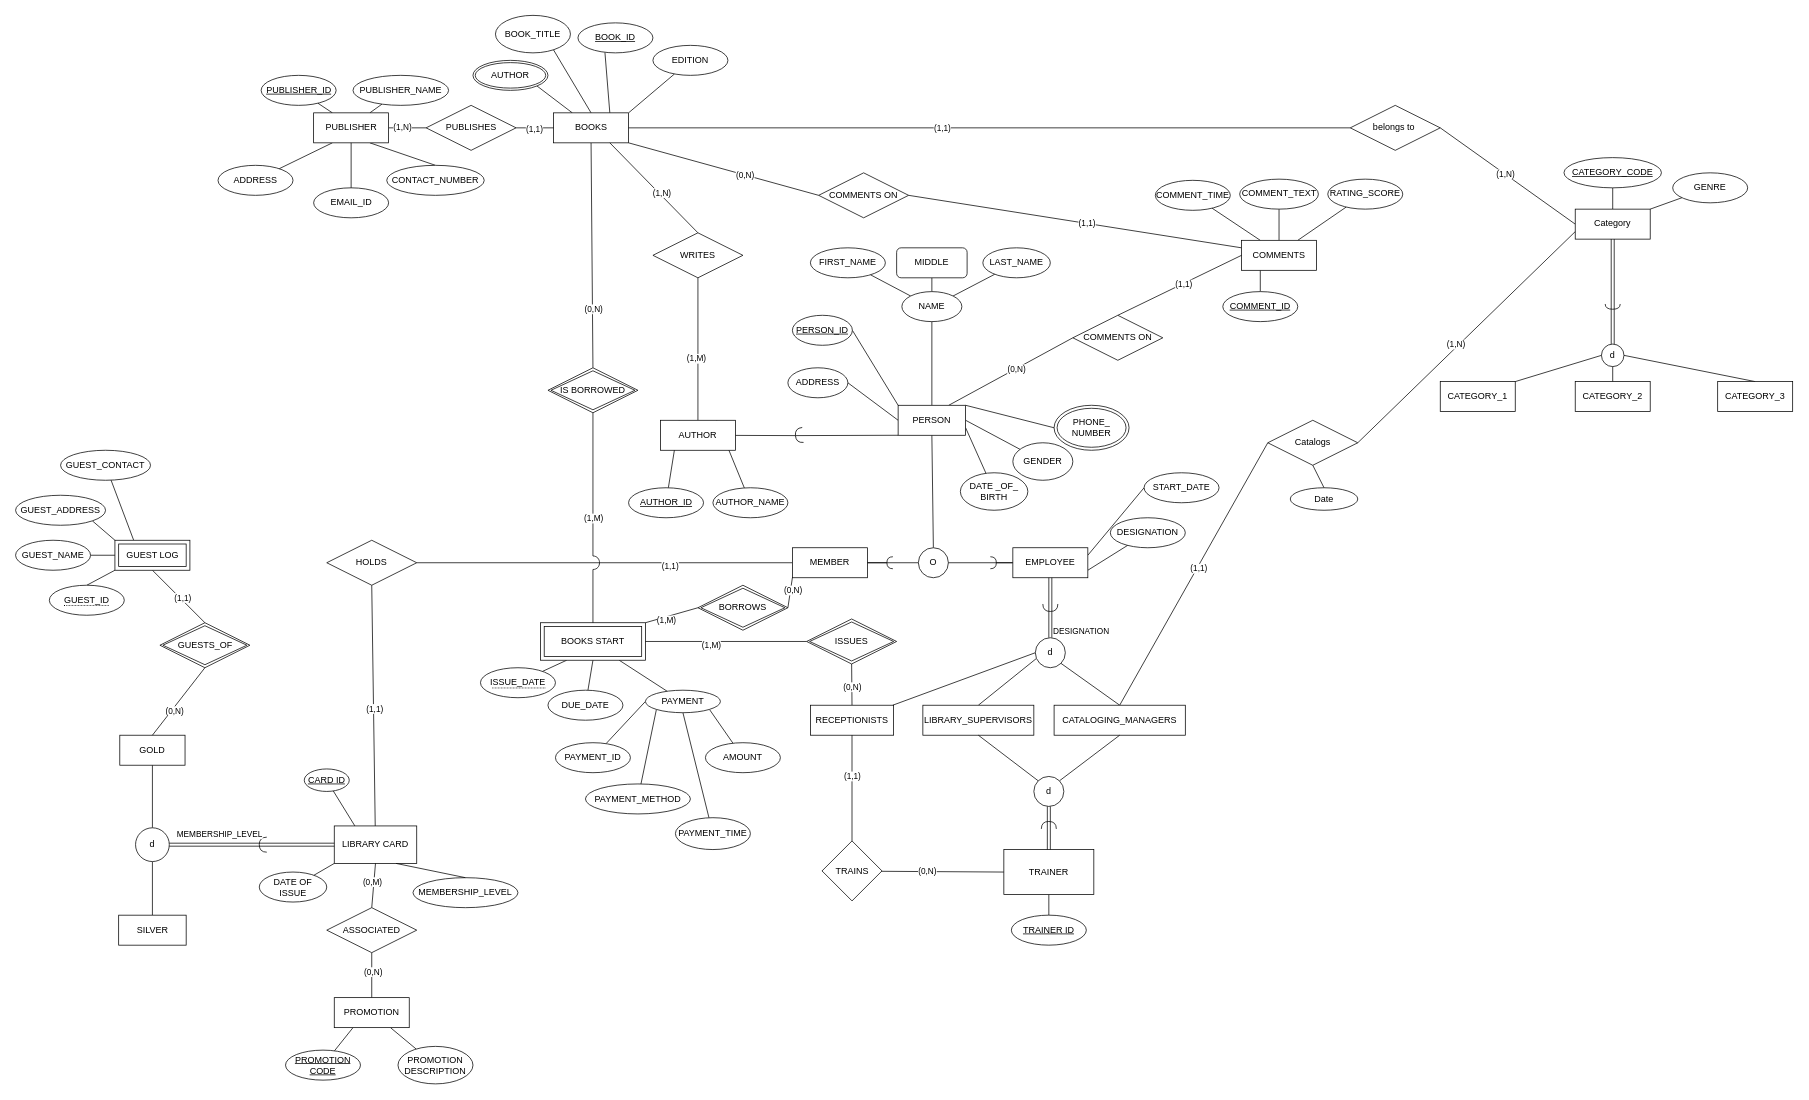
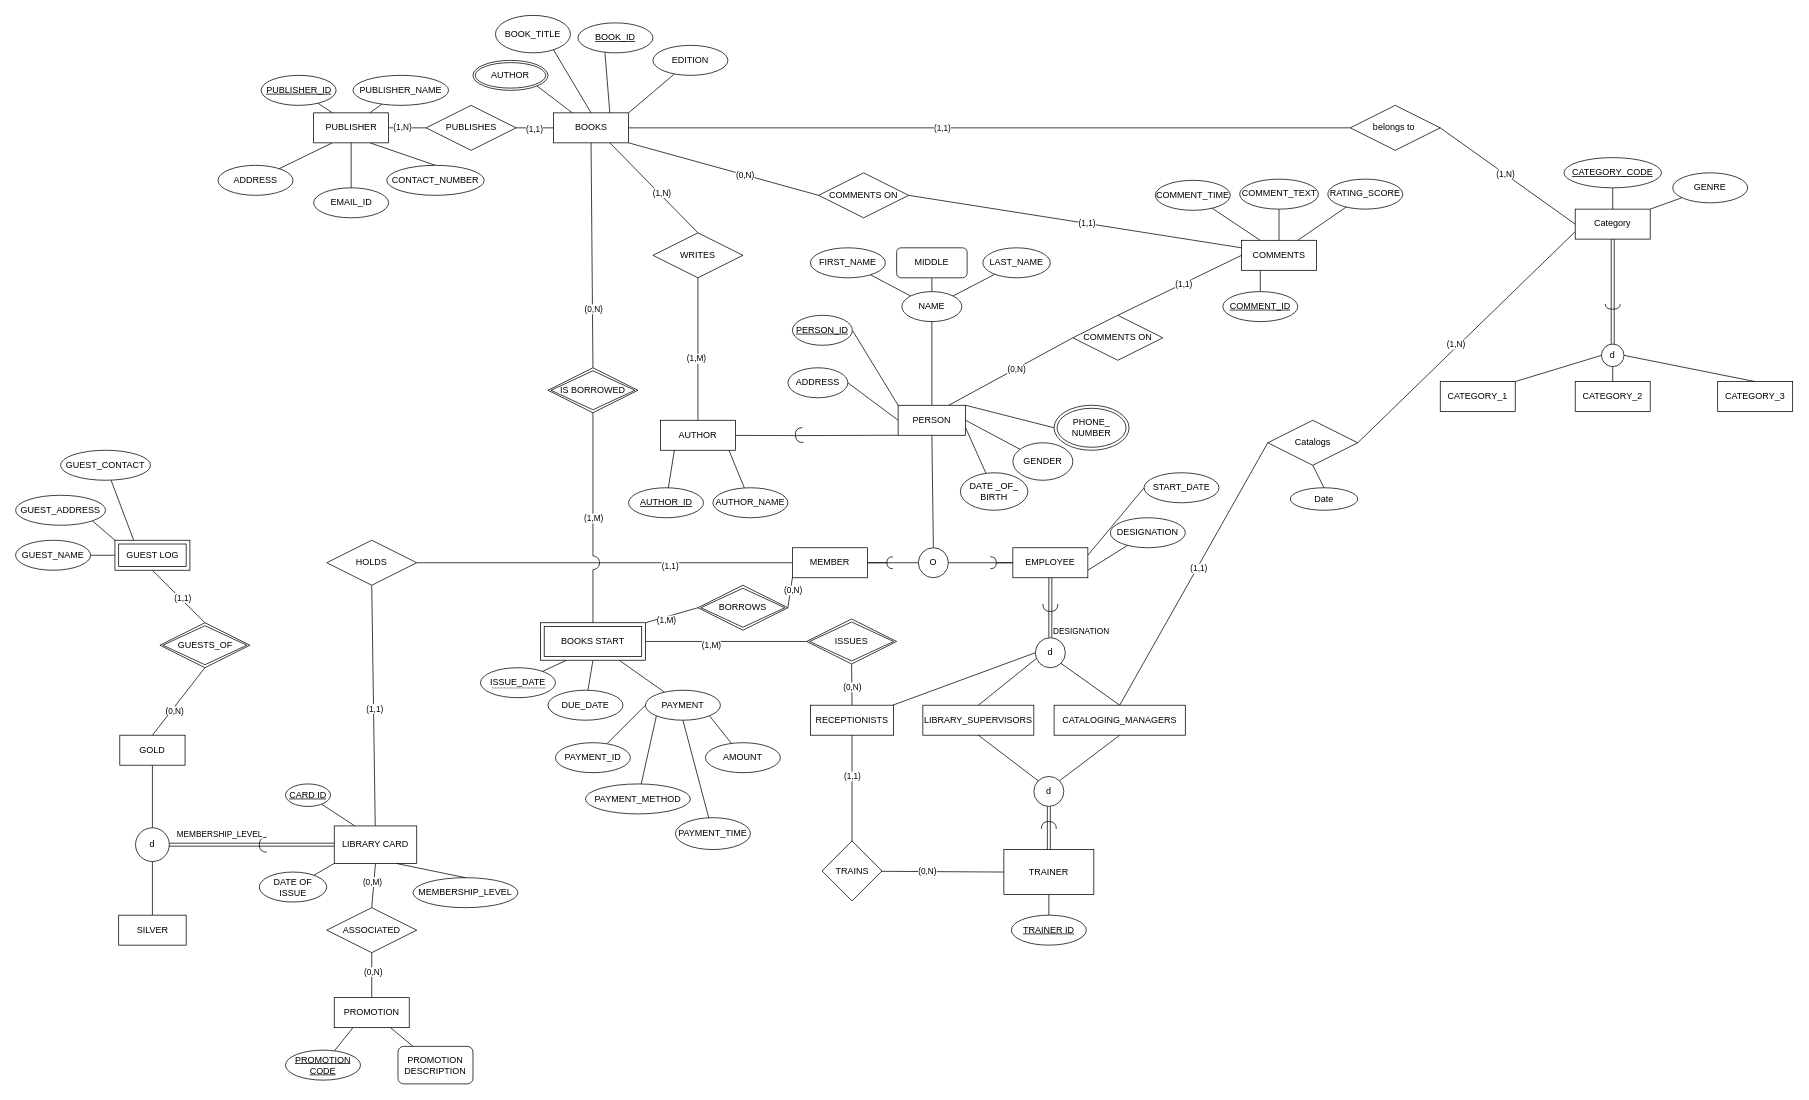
- <mxCell id="90" style="edgeStyle=none;html=1;exitX=0;exitY=1;exitDx=0;exitDy=0;entryX=0.5;entryY=0;entryDx=0;entryDy=0;endArrow=none;endFill=0;" parent="1" source="96" target="100" edge="1"><mxGeometry relative="1" as="geometry" /></mxCell>
- <mxCell id="100" value="&lt;span style=&quot;border-bottom: 1px dotted&quot;&gt;GUEST_ID&lt;/span&gt;" style="ellipse;whiteSpace=wrap;html=1;align=center;" parent="1" vertex="1"><mxGeometry x="65" y="780" width="100" height="40" as="geometry" /></mxCell>
- <mxCell id="197" value="PAYMENT" style="ellipse;whiteSpace=wrap;html=1;align=center;" parent="1" vertex="1"><mxGeometry x="860" y="920" width="100" height="30" as="geometry" /></mxCell>
+ <mxCell id="197" value="PAYMENT" style="ellipse;whiteSpace=wrap;html=1;align=center;" parent="1" vertex="1"><mxGeometry x="860" y="920" width="100" height="40" as="geometry" /></mxCell>
- <mxCell id="54" value="&lt;u&gt;CARD ID&lt;/u&gt;" style="ellipse;whiteSpace=wrap;html=1;" parent="1" vertex="1"><mxGeometry x="405" y="1025" width="60" height="30" as="geometry" /></mxCell>
+ <mxCell id="54" value="&lt;u&gt;CARD ID&lt;/u&gt;" style="ellipse;whiteSpace=wrap;html=1;" parent="1" vertex="1"><mxGeometry x="380" y="1045" width="60" height="30" as="geometry" /></mxCell>
- <mxCell id="57" value="PROMOTION DESCRIPTION" style="ellipse;whiteSpace=wrap;html=1;" parent="1" vertex="1"><mxGeometry x="530" y="1395" width="100" height="50" as="geometry" /></mxCell>
+ <mxCell id="57" value="PROMOTION DESCRIPTION" style="whiteSpace=wrap;html=1;rounded=1;" parent="1" vertex="1"><mxGeometry x="530" y="1395" width="100" height="50" as="geometry" /></mxCell>
